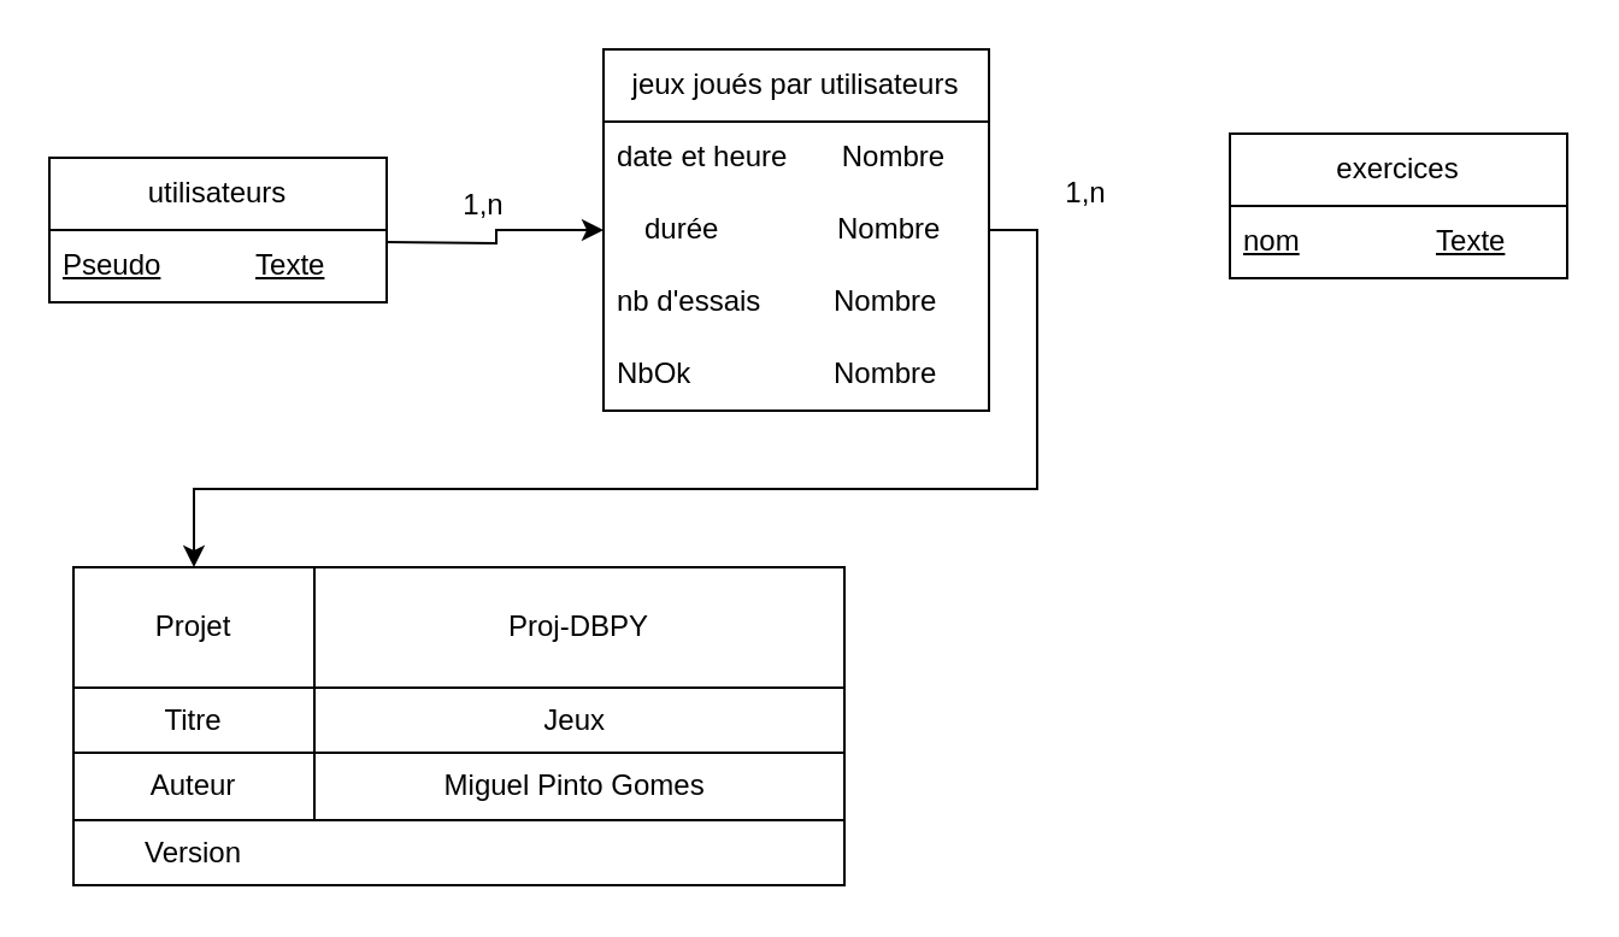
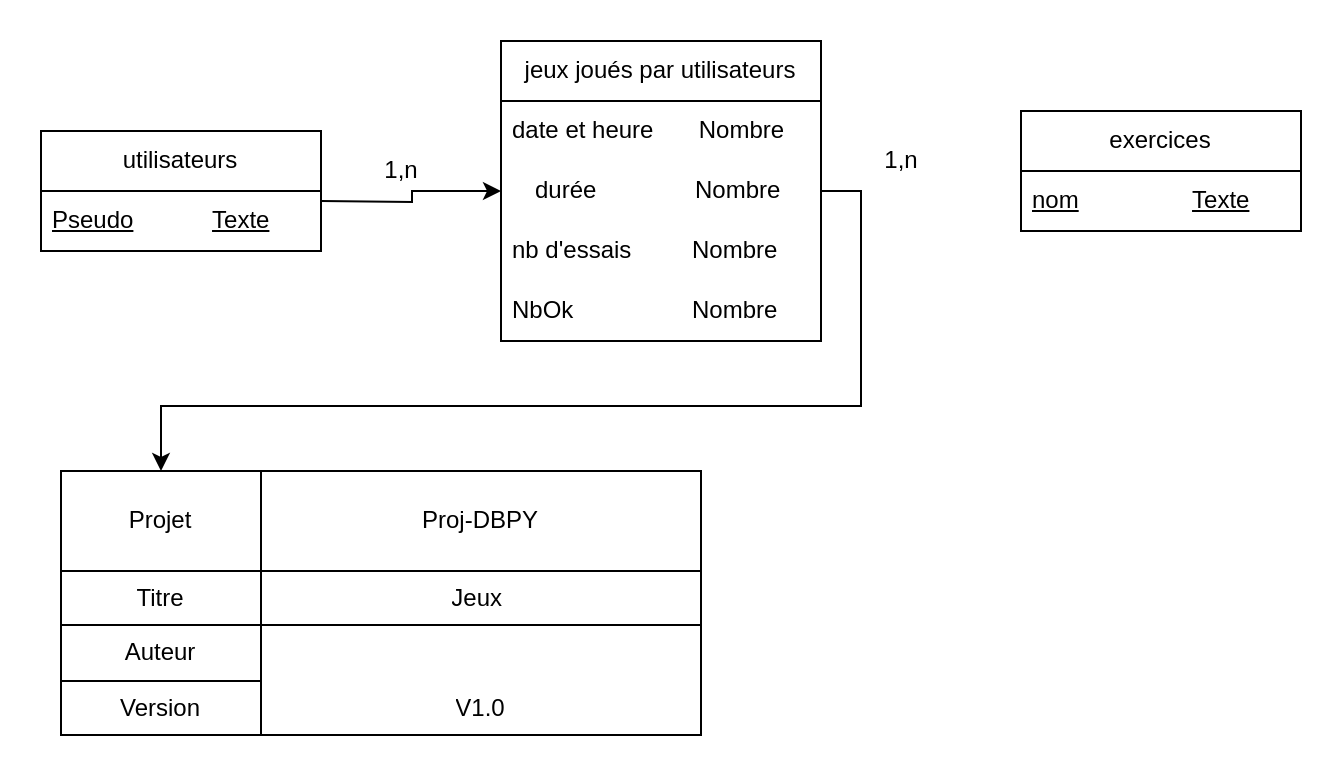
- <mxCell id="23" value="Miguel Pinto Gomes&amp;nbsp;" style="shape=partialRectangle;html=1;whiteSpace=wrap;connectable=0;overflow=hidden;fillColor=none;top=0;left=0;bottom=0;right=0;" parent="21" vertex="1"><mxGeometry x="100" width="220" height="28" as="geometry"><mxRectangle width="220" height="28" as="alternateBounds" /></mxGeometry></mxCell>
+ <mxCell id="26" value="V1.0" style="shape=partialRectangle;html=1;whiteSpace=wrap;connectable=0;overflow=hidden;fillColor=none;top=0;left=0;bottom=0;right=0;" parent="24" vertex="1"><mxGeometry x="100" width="220" height="27" as="geometry"><mxRectangle width="220" height="27" as="alternateBounds" /></mxGeometry></mxCell>
